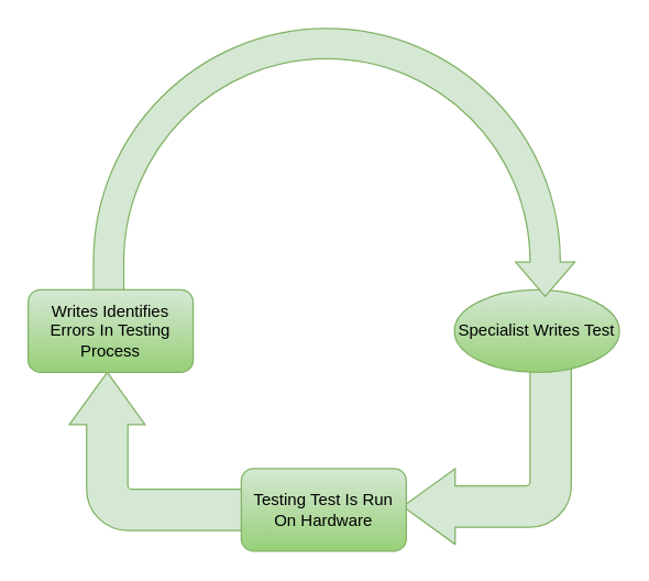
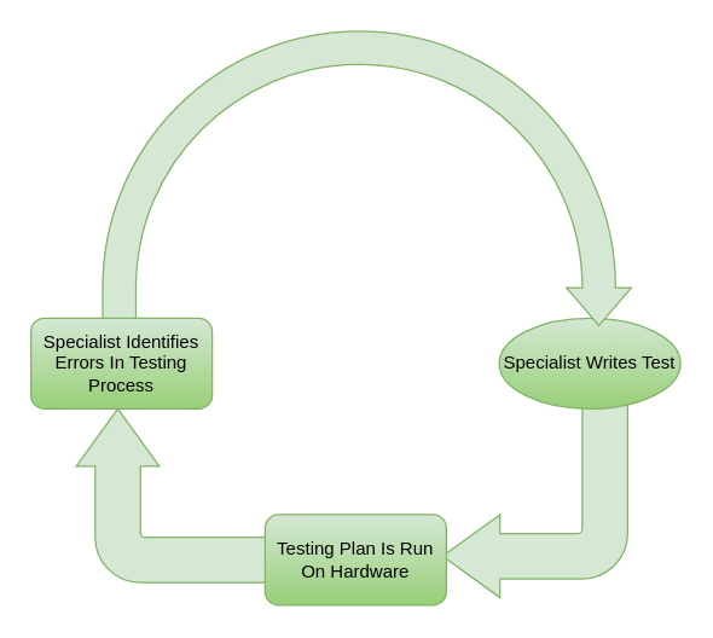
- <mxCell id="5" value="Writes Identifies Errors In Testing Process" style="rounded=1;whiteSpace=wrap;html=1;gradientColor=#97d077;fillColor=#d5e8d4;strokeColor=#82b366;" vertex="1" parent="1"><mxGeometry x="20" y="210" width="120" height="60" as="geometry" /></mxCell>
+ <mxCell id="5" value="Specialist Identifies Errors In Testing Process" style="rounded=1;whiteSpace=wrap;html=1;gradientColor=#97d077;fillColor=#d5e8d4;strokeColor=#82b366;" vertex="1" parent="1"><mxGeometry x="20" y="210" width="120" height="60" as="geometry" /></mxCell>
- <mxCell id="4" value="Testing Test Is Run On Hardware" style="rounded=1;whiteSpace=wrap;html=1;gradientColor=#97d077;fillColor=#d5e8d4;strokeColor=#82b366;" vertex="1" parent="1"><mxGeometry x="175" y="340" width="120" height="60" as="geometry" /></mxCell>
+ <mxCell id="4" value="Testing Plan Is Run On Hardware" style="rounded=1;whiteSpace=wrap;html=1;gradientColor=#97d077;fillColor=#d5e8d4;strokeColor=#82b366;" vertex="1" parent="1"><mxGeometry x="175" y="340" width="120" height="60" as="geometry" /></mxCell>
